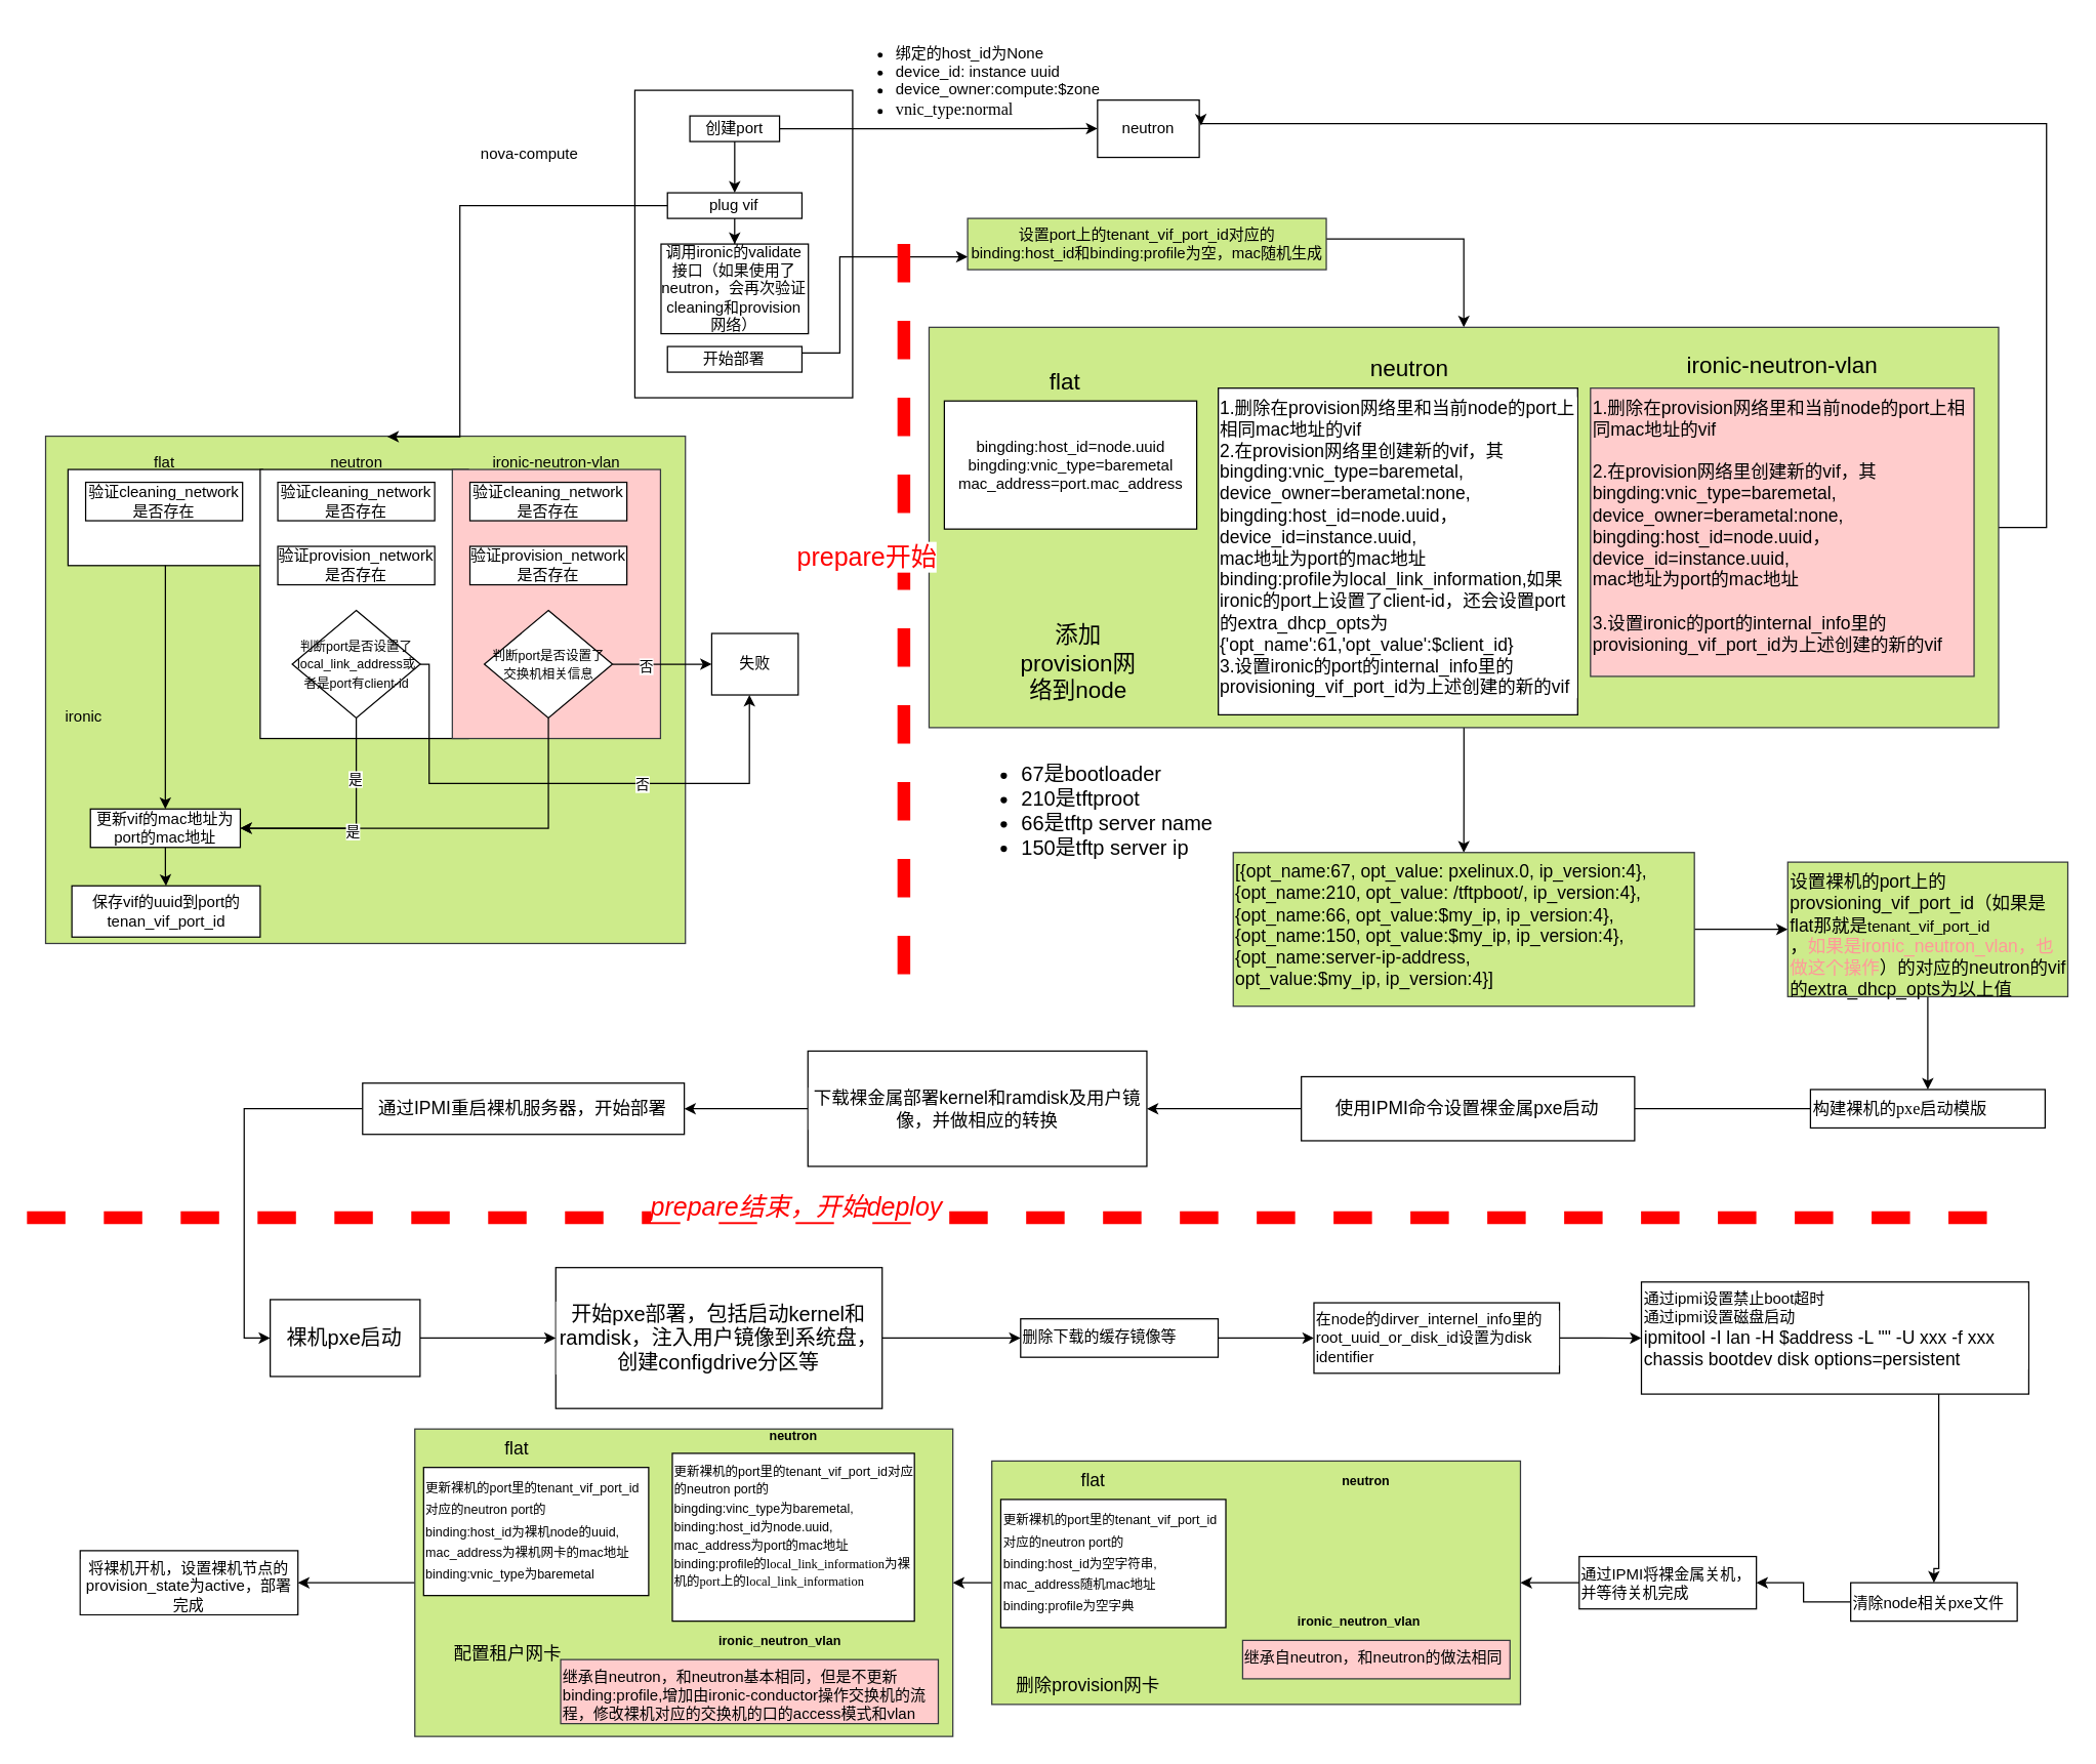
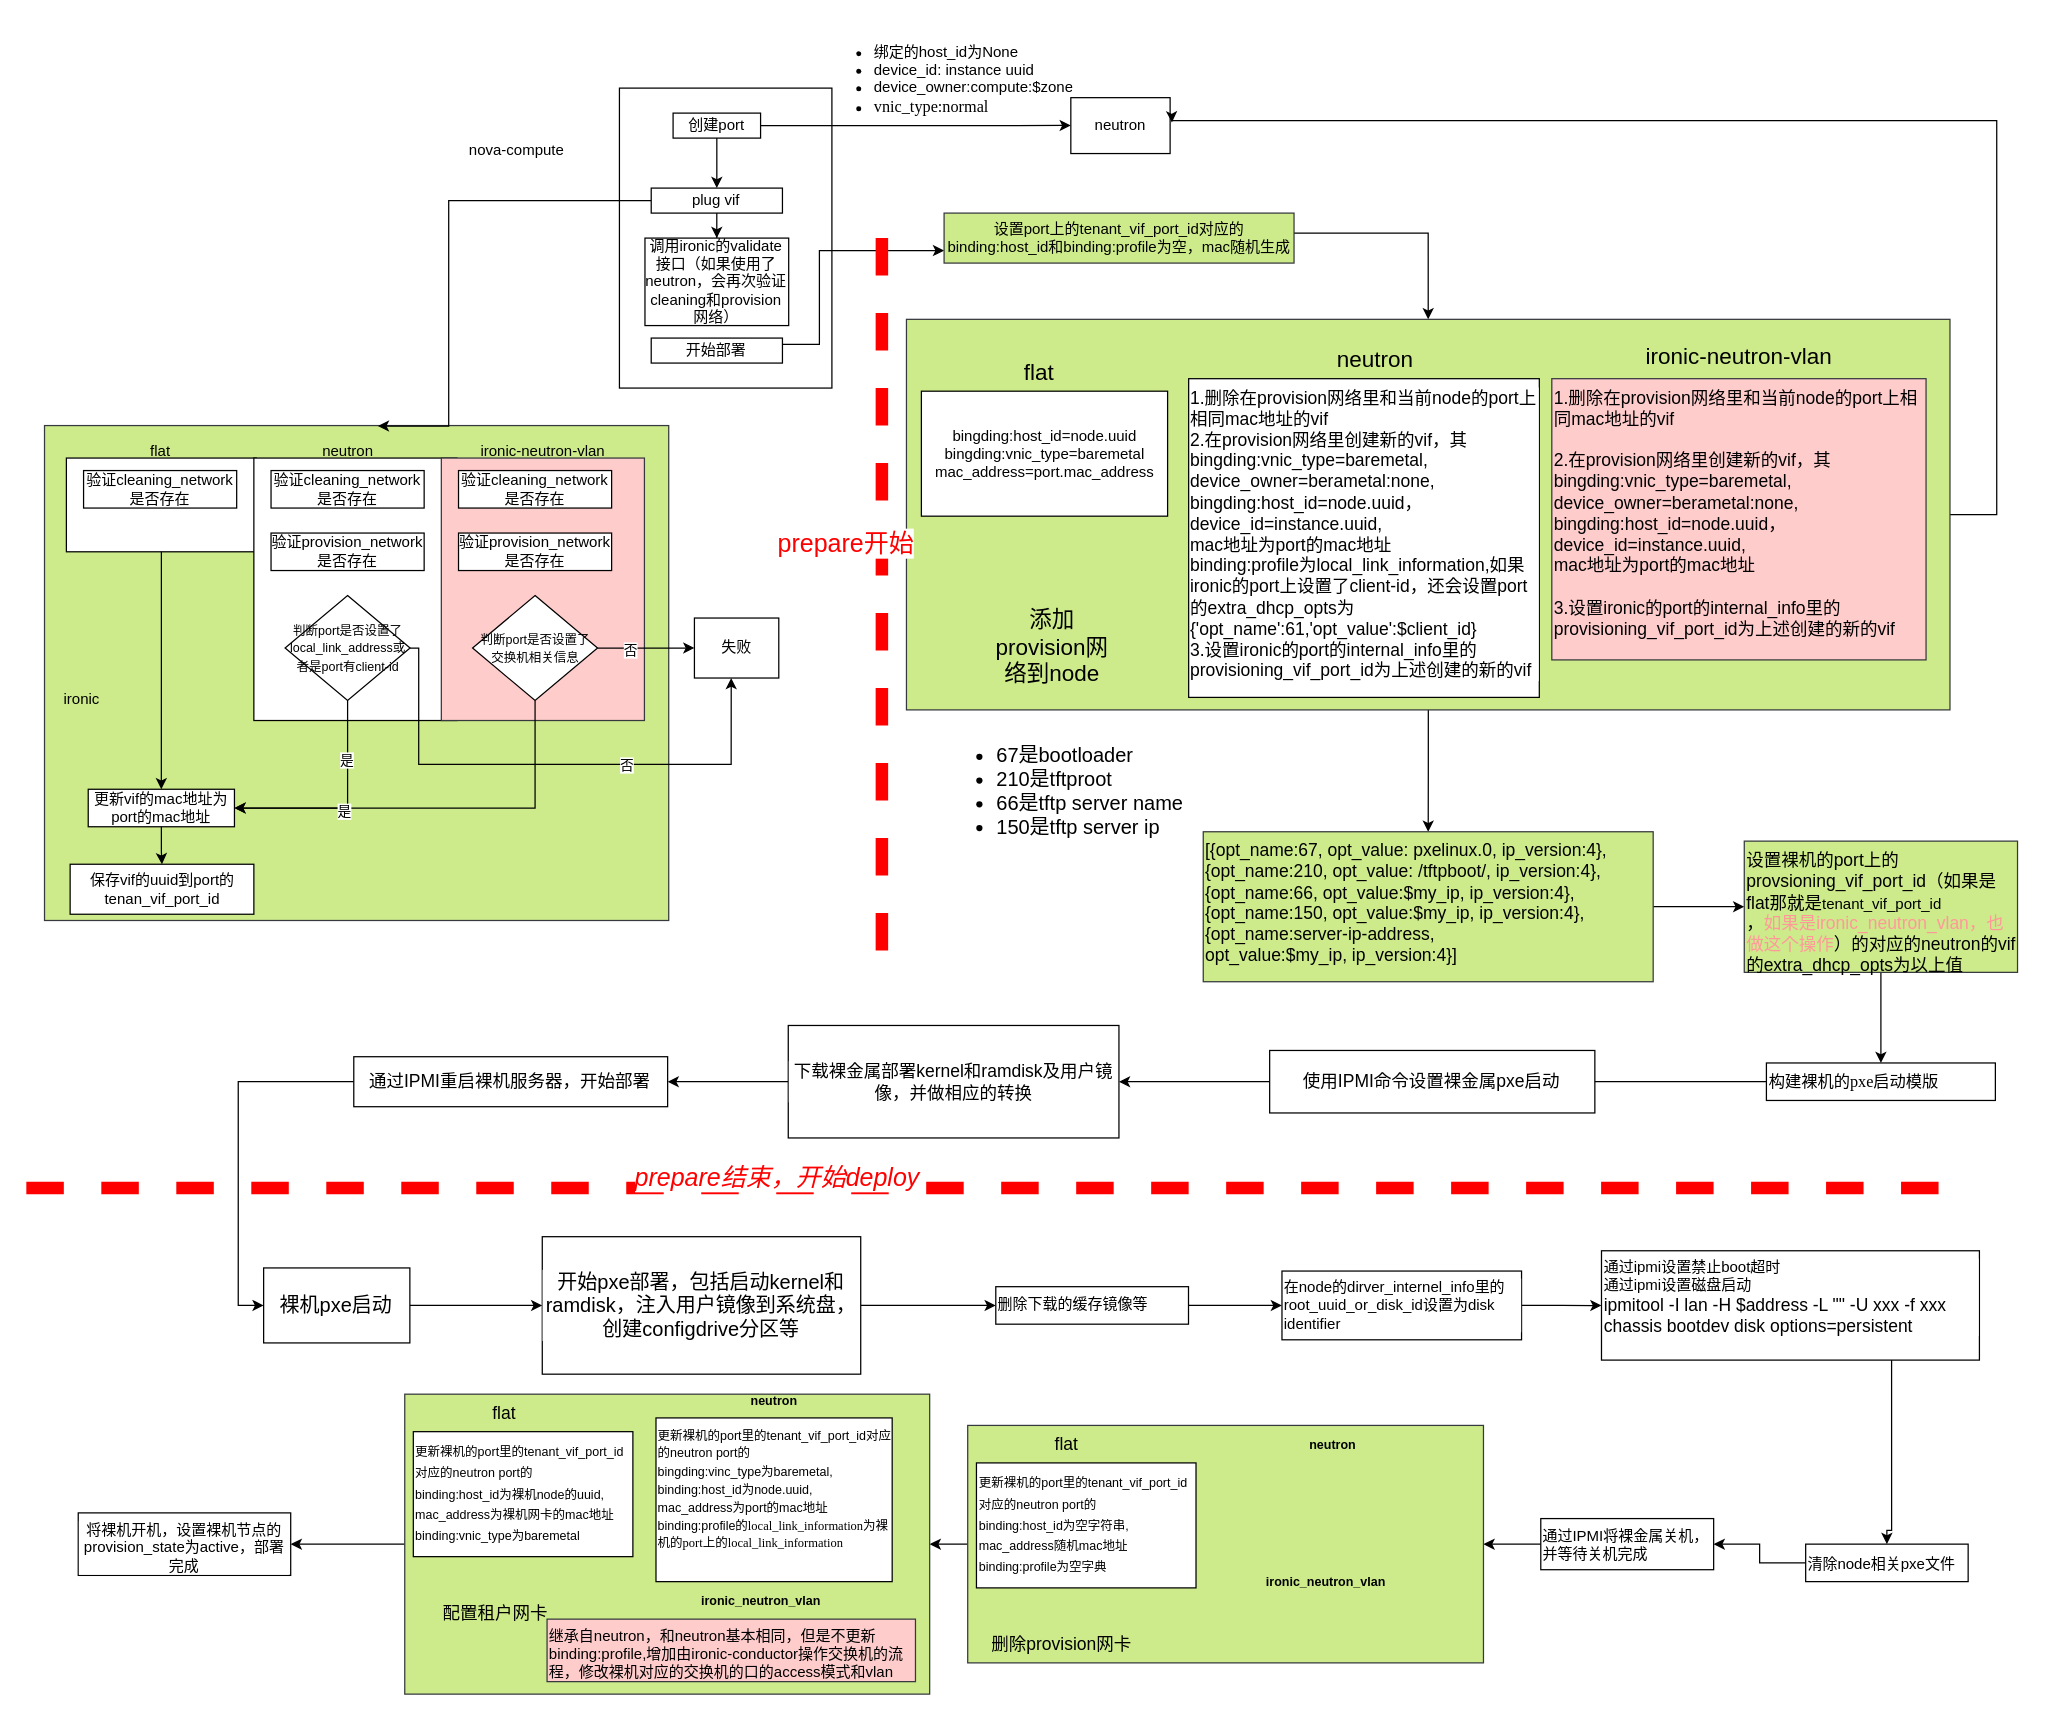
- <mxCell id="93" value="继承自neutron，和neutron的做法相同" style="whiteSpace=wrap;html=1;align=left;verticalAlign=top;labelBackgroundColor=none;fillColor=#ffcccc;strokeColor=#36393d;" vertex="1" parent="1"><mxGeometry x="969.46" y="1280" width="208.7" height="30" as="geometry" /></mxCell>
